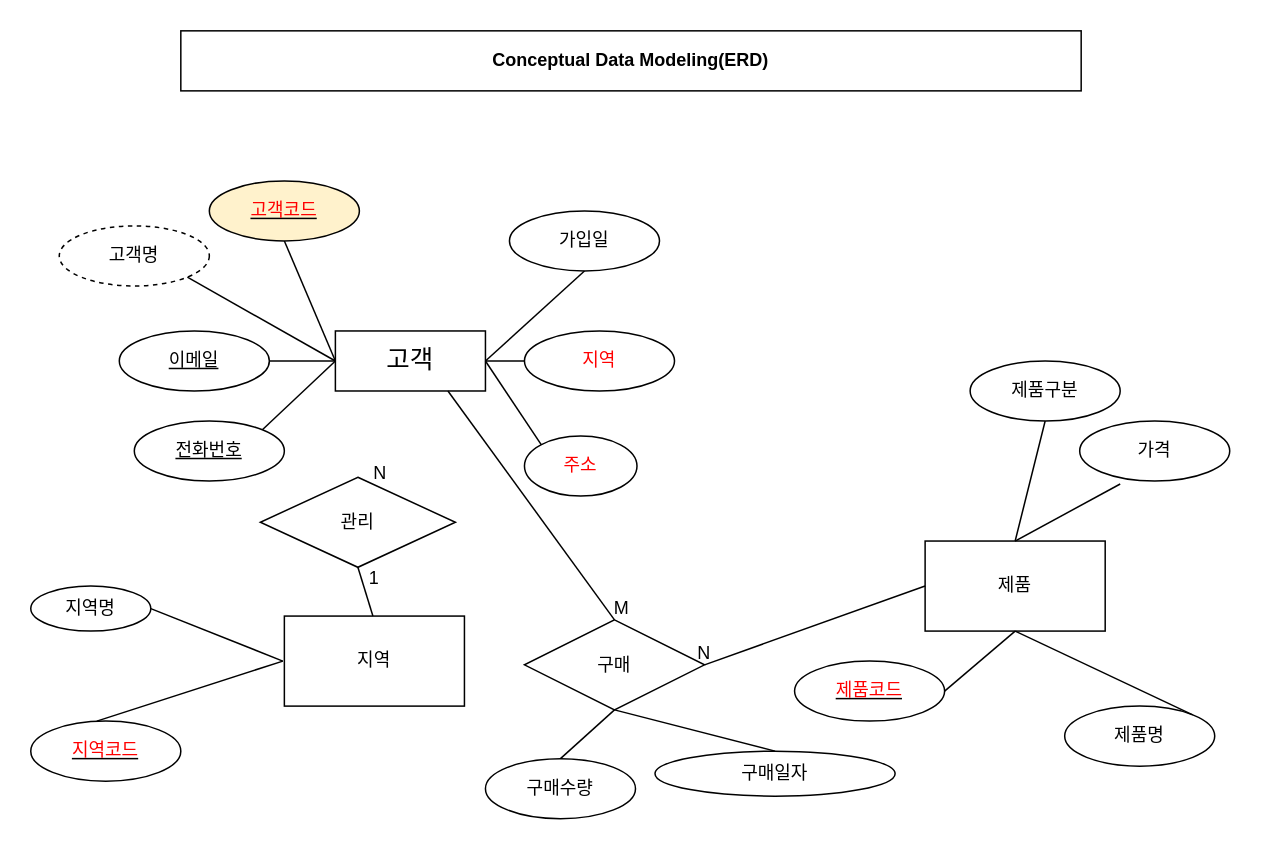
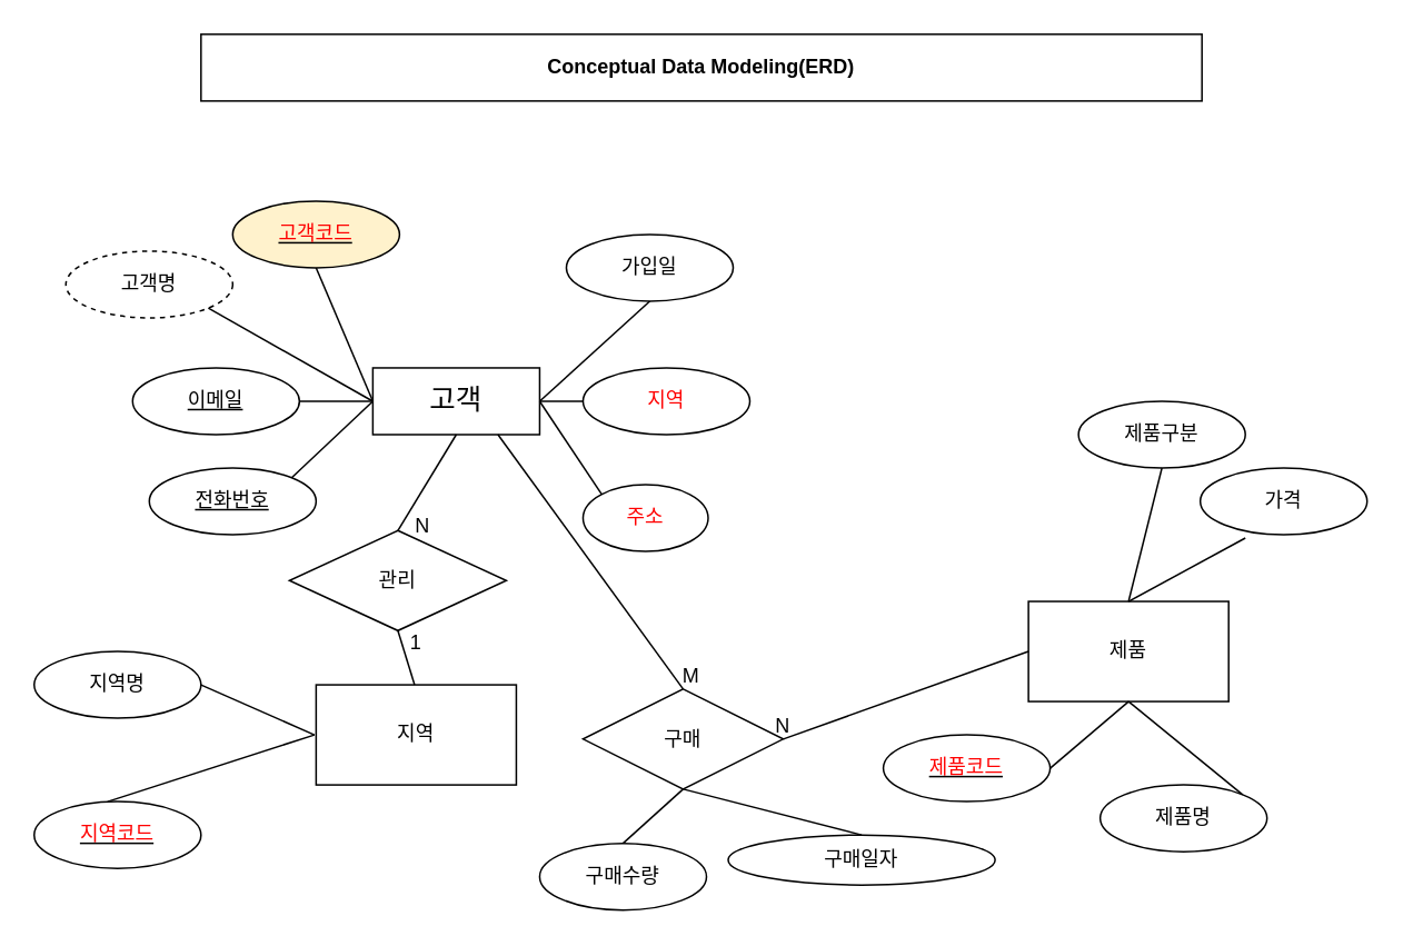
+ <mxCell id="33" value="" style="endArrow=none;html=1;rounded=0;entryX=0.5;entryY=0;entryDx=0;entryDy=0;exitX=0.5;exitY=1;exitDx=0;exitDy=0;" edge="1" parent="1" source="2" target="31"><mxGeometry relative="1" as="geometry"><mxPoint x="263" y="370" as="sourcePoint" /><mxPoint x="283" y="350" as="targetPoint" /></mxGeometry></mxCell>
- <mxCell id="19" value="지역명" style="ellipse;whiteSpace=wrap;html=1;align=center;" vertex="1" parent="1"><mxGeometry x="20" y="390" width="80" height="30" as="geometry" /></mxCell>
+ <mxCell id="19" value="지역명" style="ellipse;whiteSpace=wrap;html=1;align=center;" vertex="1" parent="1"><mxGeometry x="20" y="390" width="100" height="40" as="geometry" /></mxCell>
- <mxCell id="23" value="제품명" style="ellipse;whiteSpace=wrap;html=1;align=center;" vertex="1" parent="1"><mxGeometry x="709" y="470" width="100" height="40" as="geometry" /></mxCell>
+ <mxCell id="23" value="제품명" style="ellipse;whiteSpace=wrap;html=1;align=center;" vertex="1" parent="1"><mxGeometry x="659" y="470" width="100" height="40" as="geometry" /></mxCell>
